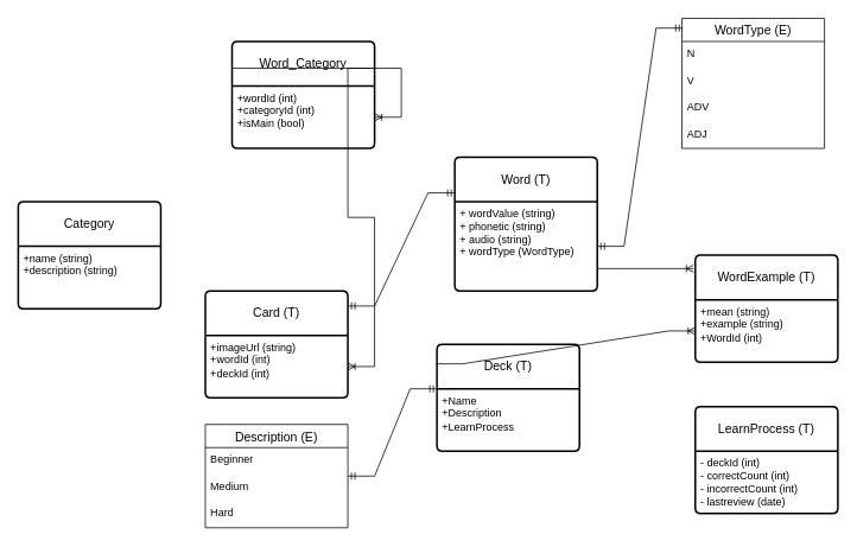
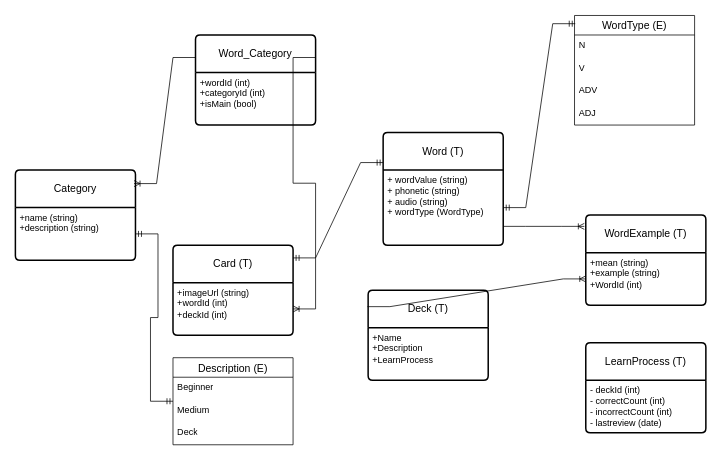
- <mxCell id="26" value="" style="edgeStyle=entityRelationEdgeStyle;fontSize=12;html=1;endArrow=ERoneToMany;rounded=0;exitX=0;exitY=0.25;exitDx=0;exitDy=0;" edge="1" parent="1" source="14" target="15"><mxGeometry width="100" height="100" relative="1" as="geometry"><mxPoint x="570" y="276" as="sourcePoint" /><mxPoint x="670" y="176" as="targetPoint" /></mxGeometry></mxCell>
+ <mxCell id="26" value="" style="edgeStyle=entityRelationEdgeStyle;fontSize=12;html=1;endArrow=ERoneToMany;rounded=0;exitX=0;exitY=0.25;exitDx=0;exitDy=0;entryX=0.988;entryY=0.15;entryDx=0;entryDy=0;entryPerimeter=0;" edge="1" parent="1" source="14" target="12"><mxGeometry width="100" height="100" relative="1" as="geometry"><mxPoint x="570" y="276" as="sourcePoint" /><mxPoint x="670" y="176" as="targetPoint" /></mxGeometry></mxCell>
- <mxCell id="31" value="" style="edgeStyle=entityRelationEdgeStyle;fontSize=12;html=1;endArrow=ERmandOne;startArrow=ERmandOne;rounded=0;entryX=0;entryY=0;entryDx=0;entryDy=0;" edge="1" parent="1" source="21" target="11"><mxGeometry width="100" height="100" relative="1" as="geometry"><mxPoint x="550" y="516" as="sourcePoint" /><mxPoint x="650" y="416" as="targetPoint" /></mxGeometry></mxCell>
+ <mxCell id="31" value="" style="edgeStyle=entityRelationEdgeStyle;fontSize=12;html=1;endArrow=ERmandOne;startArrow=ERmandOne;rounded=0;" edge="1" parent="1" source="21" target="13"><mxGeometry width="100" height="100" relative="1" as="geometry"><mxPoint x="550" y="516" as="sourcePoint" /><mxPoint x="650" y="416" as="targetPoint" /></mxGeometry></mxCell>
- <mxCell id="24" value="Hard" style="text;strokeColor=none;fillColor=none;spacingLeft=4;spacingRight=4;overflow=hidden;rotatable=0;points=[[0,0.5],[1,0.5]];portConstraint=eastwest;fontSize=12;whiteSpace=wrap;html=1;" vertex="1" parent="21"><mxGeometry y="86" width="160" height="30" as="geometry" /></mxCell>
+ <mxCell id="24" value="Deck" style="text;strokeColor=none;fillColor=none;spacingLeft=4;spacingRight=4;overflow=hidden;rotatable=0;points=[[0,0.5],[1,0.5]];portConstraint=eastwest;fontSize=12;whiteSpace=wrap;html=1;" vertex="1" parent="21"><mxGeometry y="86" width="160" height="30" as="geometry" /></mxCell>
